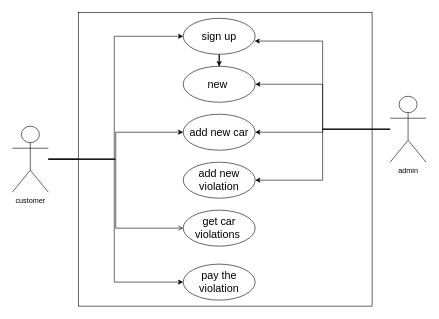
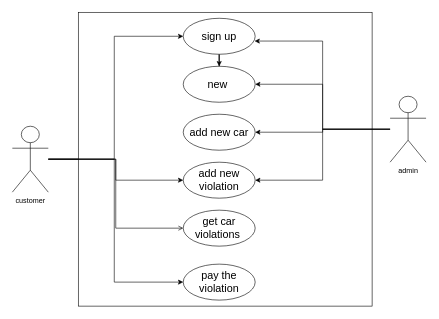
- <mxCell id="20" style="edgeStyle=orthogonalEdgeStyle;rounded=0;orthogonalLoop=1;jettySize=auto;html=1;" edge="1" parent="1" source="3" target="8"><mxGeometry relative="1" as="geometry" /></mxCell>
+ <mxCell id="20" style="edgeStyle=orthogonalEdgeStyle;rounded=0;orthogonalLoop=1;jettySize=auto;html=1;" edge="1" parent="1" source="3" target="9"><mxGeometry relative="1" as="geometry" /></mxCell>
